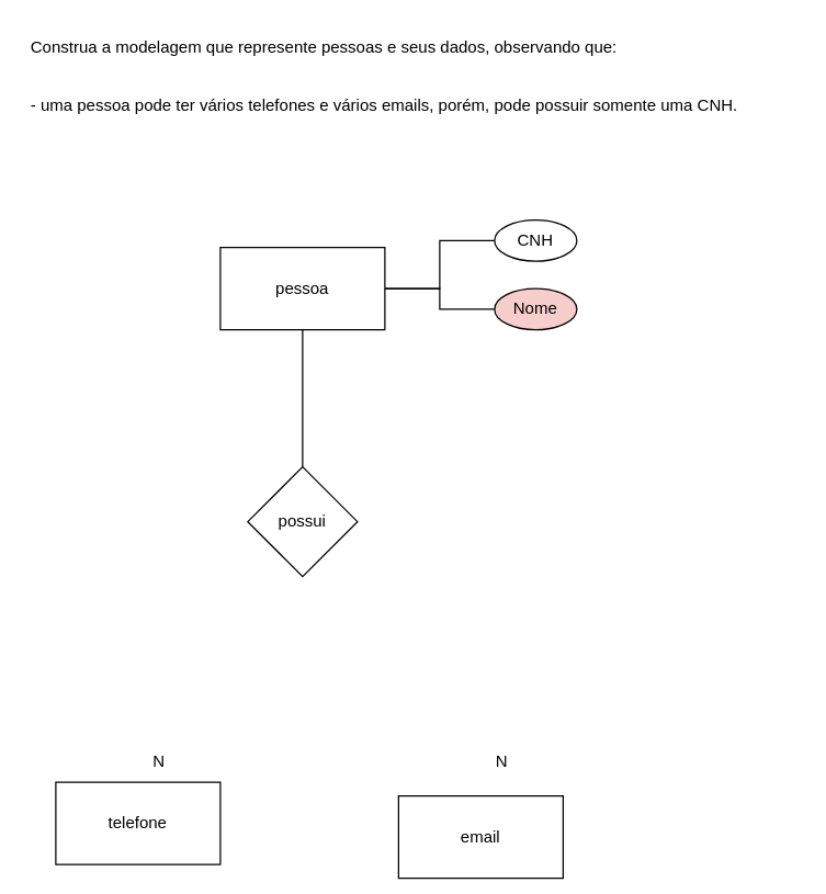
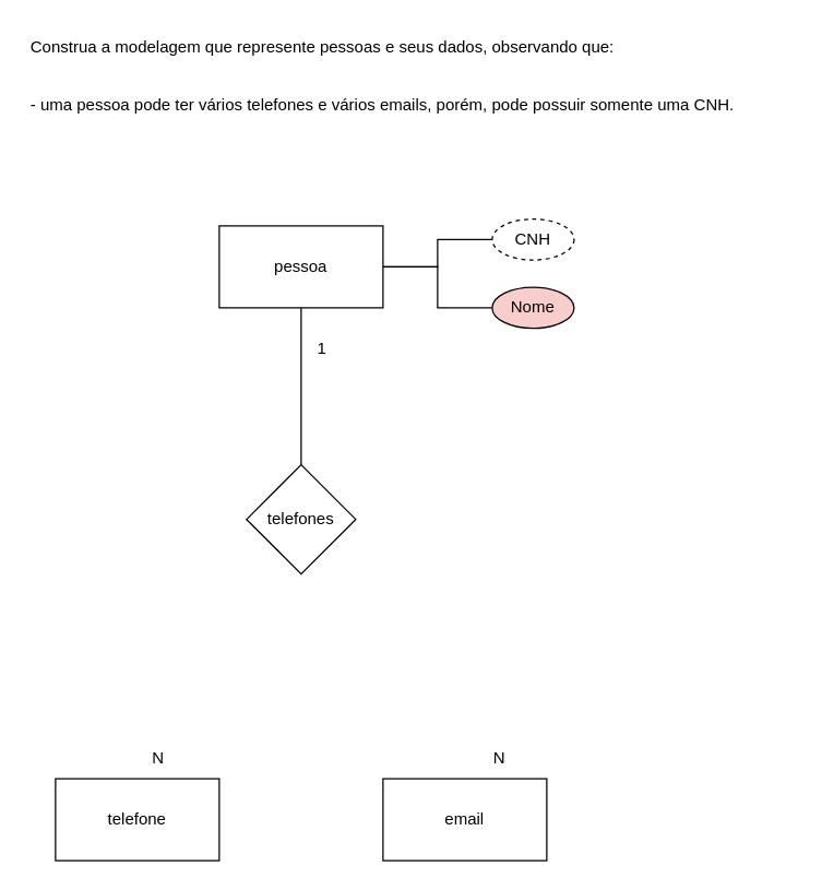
- <mxCell id="10" value="CNH" style="ellipse;whiteSpace=wrap;html=1;" vertex="1" parent="1"><mxGeometry x="360" y="160" width="60" height="30" as="geometry" /></mxCell>
+ <mxCell id="10" value="CNH" style="ellipse;whiteSpace=wrap;html=1;dashed=1;" vertex="1" parent="1"><mxGeometry x="360" y="160" width="60" height="30" as="geometry" /></mxCell>
- <mxCell id="6" value="pessoa" style="rounded=0;whiteSpace=wrap;html=1;" vertex="1" parent="1"><mxGeometry x="160" y="180" width="120" height="60" as="geometry" /></mxCell>
+ <mxCell id="6" value="pessoa" style="rounded=0;whiteSpace=wrap;html=1;" vertex="1" parent="1"><mxGeometry x="160" y="165" width="120" height="60" as="geometry" /></mxCell>
+ <mxCell id="12" value="1" style="text;html=1;align=center;verticalAlign=middle;resizable=0;points=[];autosize=1;strokeColor=none;fillColor=none;" vertex="1" parent="1"><mxGeometry x="220" y="240" width="30" height="30" as="geometry" /></mxCell>
- <mxCell id="7" value="possui" style="rhombus;whiteSpace=wrap;html=1;" vertex="1" parent="1"><mxGeometry x="180" y="340" width="80" height="80" as="geometry" /></mxCell>
+ <mxCell id="7" value="telefones" style="rhombus;whiteSpace=wrap;html=1;" vertex="1" parent="1"><mxGeometry x="180" y="340" width="80" height="80" as="geometry" /></mxCell>
- <mxCell id="9" value="email" style="rounded=0;whiteSpace=wrap;html=1;" vertex="1" parent="1"><mxGeometry x="290" y="580" width="120" height="60" as="geometry" /></mxCell>
+ <mxCell id="9" value="email" style="rounded=0;whiteSpace=wrap;html=1;" vertex="1" parent="1"><mxGeometry x="280" y="570" width="120" height="60" as="geometry" /></mxCell>
